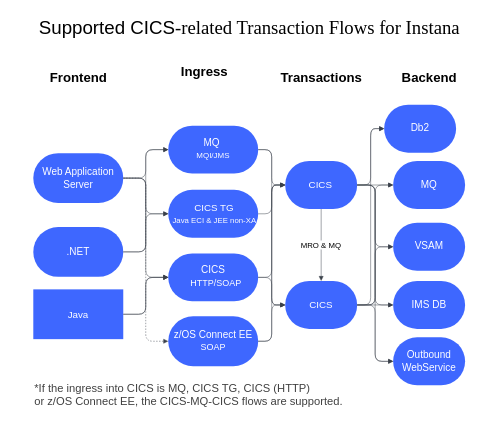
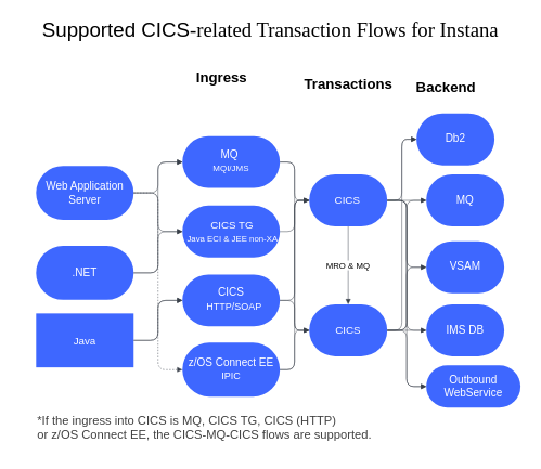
- <mxCell id="43" value="&lt;font color=&quot;#000000&quot; style=&quot;font-size: 22px;&quot;&gt;Frontend&lt;br style=&quot;font-size: 22px;&quot;&gt;&lt;/font&gt;" style="text;html=1;align=center;verticalAlign=middle;resizable=0;points=[];autosize=1;strokeColor=none;fillColor=none;fontSize=22;fontFamily=Helvetica;fontColor=#ffffff;fontStyle=1" parent="1" vertex="1"><mxGeometry x="70" y="110" width="120" height="40" as="geometry" /></mxCell>
- <mxCell id="46" value="&lt;font color=&quot;#000000&quot; style=&quot;font-size: 22px;&quot;&gt;Backend&lt;br style=&quot;font-size: 22px;&quot;&gt;&lt;/font&gt;" style="text;html=1;align=center;verticalAlign=middle;resizable=0;points=[];autosize=1;strokeColor=none;fillColor=none;fontSize=22;fontFamily=Helvetica;fontColor=#ffffff;fontStyle=1" parent="1" vertex="1"><mxGeometry x="655" y="110" width="120" height="40" as="geometry" /></mxCell>
+ <mxCell id="46" value="&lt;font color=&quot;#000000&quot; style=&quot;font-size: 22px;&quot;&gt;Backend&lt;br style=&quot;font-size: 22px;&quot;&gt;&lt;/font&gt;" style="text;html=1;align=center;verticalAlign=middle;resizable=0;points=[];autosize=1;strokeColor=none;fillColor=none;fontSize=22;fontFamily=Helvetica;fontColor=#ffffff;fontStyle=1" parent="1" vertex="1"><mxGeometry x="625" y="115" width="120" height="40" as="geometry" /></mxCell>
- <mxCell id="30" value="" style="html=1;jettySize=18;whiteSpace=wrap;fontSize=13;strokeColor=#3a414a;strokeOpacity=100;strokeWidth=0.8;rounded=1;arcSize=24;edgeStyle=orthogonalEdgeStyle;startArrow=none;endArrow=block;endFill=1;exitX=1;exitY=0.5;exitPerimeter=0;entryX=0;entryY=0.5;entryPerimeter=0;lucidId=LDI6tGMARm5x;" parent="1" source="2" target="3" edge="1"><mxGeometry width="100" height="100" relative="1" as="geometry"><Array as="points" /></mxGeometry></mxCell>
- <mxCell id="14" value="&lt;div style=&quot;display: flex; justify-content: center; text-align: center; align-items: baseline; font-size: 0; line-height: 1.25;margin-top: -2px;&quot;&gt;&lt;span&gt;&lt;span style=&quot;font-size:16.7px;color:#ffffff;&quot;&gt;z/OS Connect EE  &lt;/span&gt;&lt;span style=&quot;font-size:15px;color:#ffffff;&quot;&gt;SOAP&lt;/span&gt;&lt;/span&gt;&lt;/div&gt;" style="html=1;overflow=block;blockSpacing=1;whiteSpace=wrap;rounded=1;arcSize=50;fontSize=13;spacing=3.8;strokeOpacity=0;fillOpacity=100;fillColor=#3e67ff;strokeWidth=0.8;lucidId=etR4OqB~uPi0;" parent="1" vertex="1"><mxGeometry x="280" y="527" width="150" height="83" as="geometry" /></mxCell>
+ <mxCell id="14" value="&lt;div style=&quot;display: flex; justify-content: center; text-align: center; align-items: baseline; font-size: 0; line-height: 1.25;margin-top: -2px;&quot;&gt;&lt;span&gt;&lt;span style=&quot;font-size:16.7px;color:#ffffff;&quot;&gt;z/OS Connect EE  &lt;/span&gt;&lt;span style=&quot;font-size:15px;color:#ffffff;&quot;&gt;IPIC&lt;/span&gt;&lt;/span&gt;&lt;/div&gt;" style="html=1;overflow=block;blockSpacing=1;whiteSpace=wrap;rounded=1;arcSize=50;fontSize=13;spacing=3.8;strokeOpacity=0;fillOpacity=100;fillColor=#3e67ff;strokeWidth=0.8;lucidId=etR4OqB~uPi0;" parent="1" vertex="1"><mxGeometry x="280" y="527" width="150" height="83" as="geometry" /></mxCell>
- <mxCell id="6" value="Outbound WebService" style="html=1;overflow=block;blockSpacing=1;whiteSpace=wrap;rounded=1;arcSize=50;fontSize=16.7;fontColor=#ffffff;spacing=3.8;strokeOpacity=0;fillOpacity=100;fillColor=#3e67ff;strokeWidth=0.8;lucidId=loR4bmjswvyZ;" parent="1" vertex="1"><mxGeometry x="655" y="562" width="120" height="80" as="geometry" /></mxCell>
+ <mxCell id="6" value="Outbound WebService" style="html=1;overflow=block;blockSpacing=1;whiteSpace=wrap;rounded=1;arcSize=50;fontSize=16.7;fontColor=#ffffff;spacing=3.8;strokeOpacity=0;fillOpacity=100;fillColor=#3e67ff;strokeWidth=0.8;lucidId=loR4bmjswvyZ;" parent="1" vertex="1"><mxGeometry x="655" y="562" width="145" height="65" as="geometry" /></mxCell>
